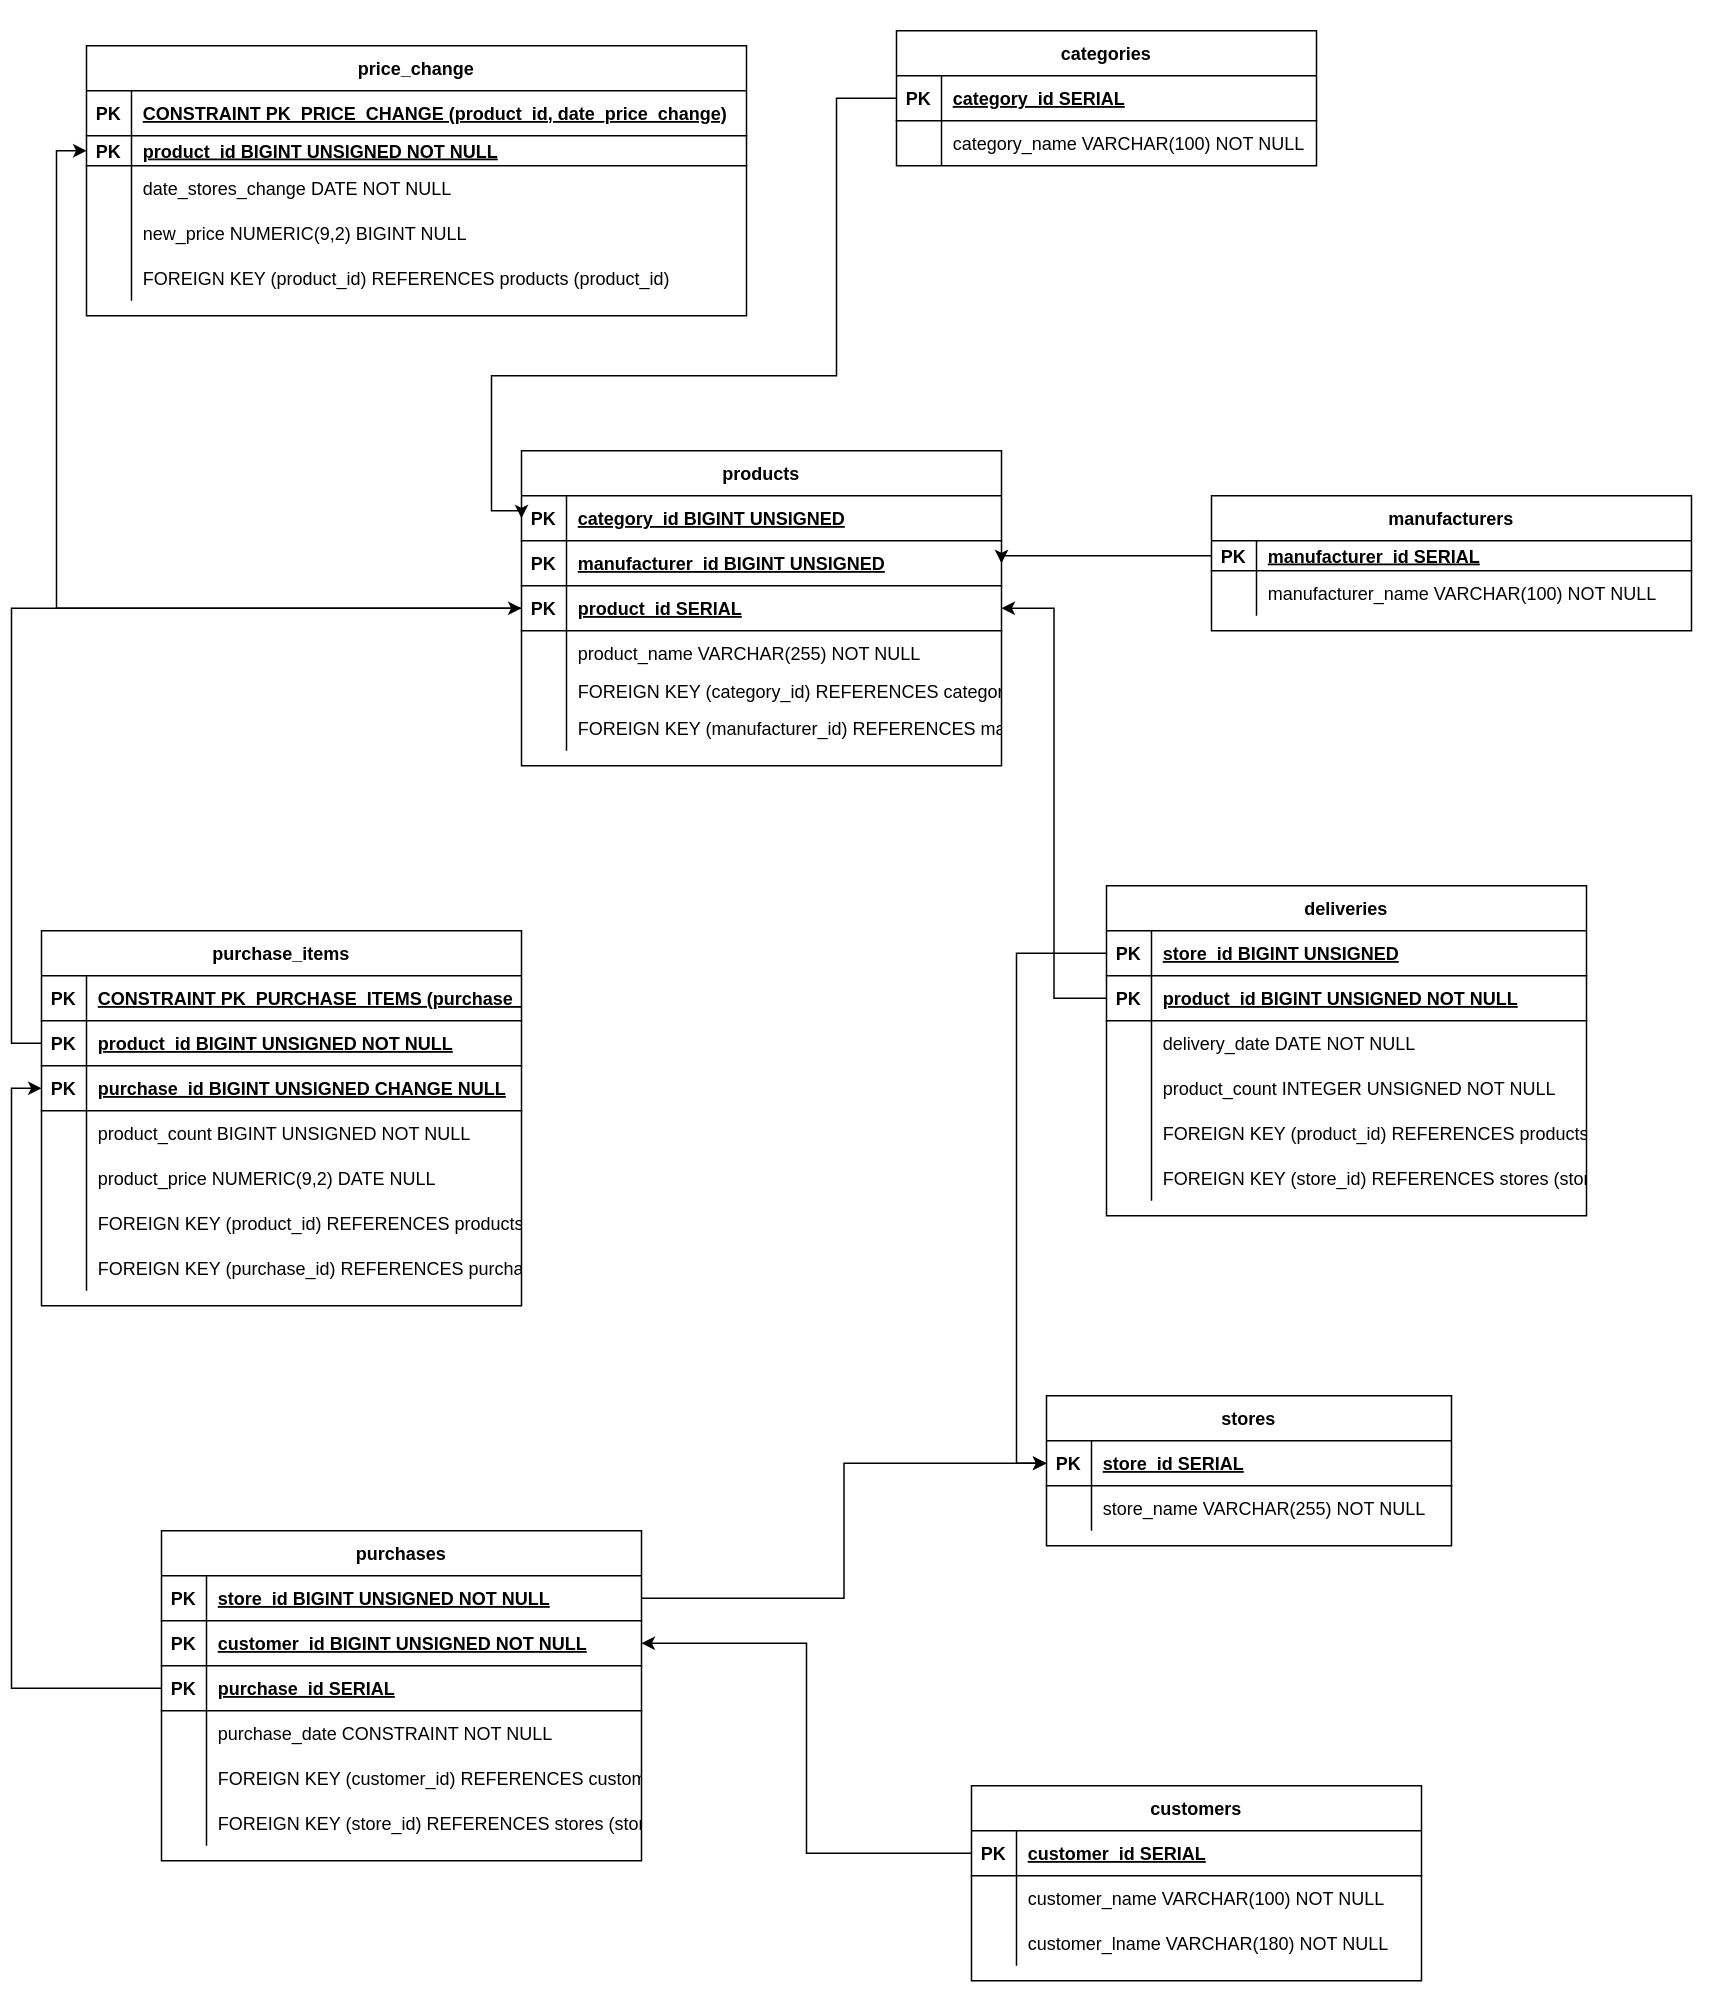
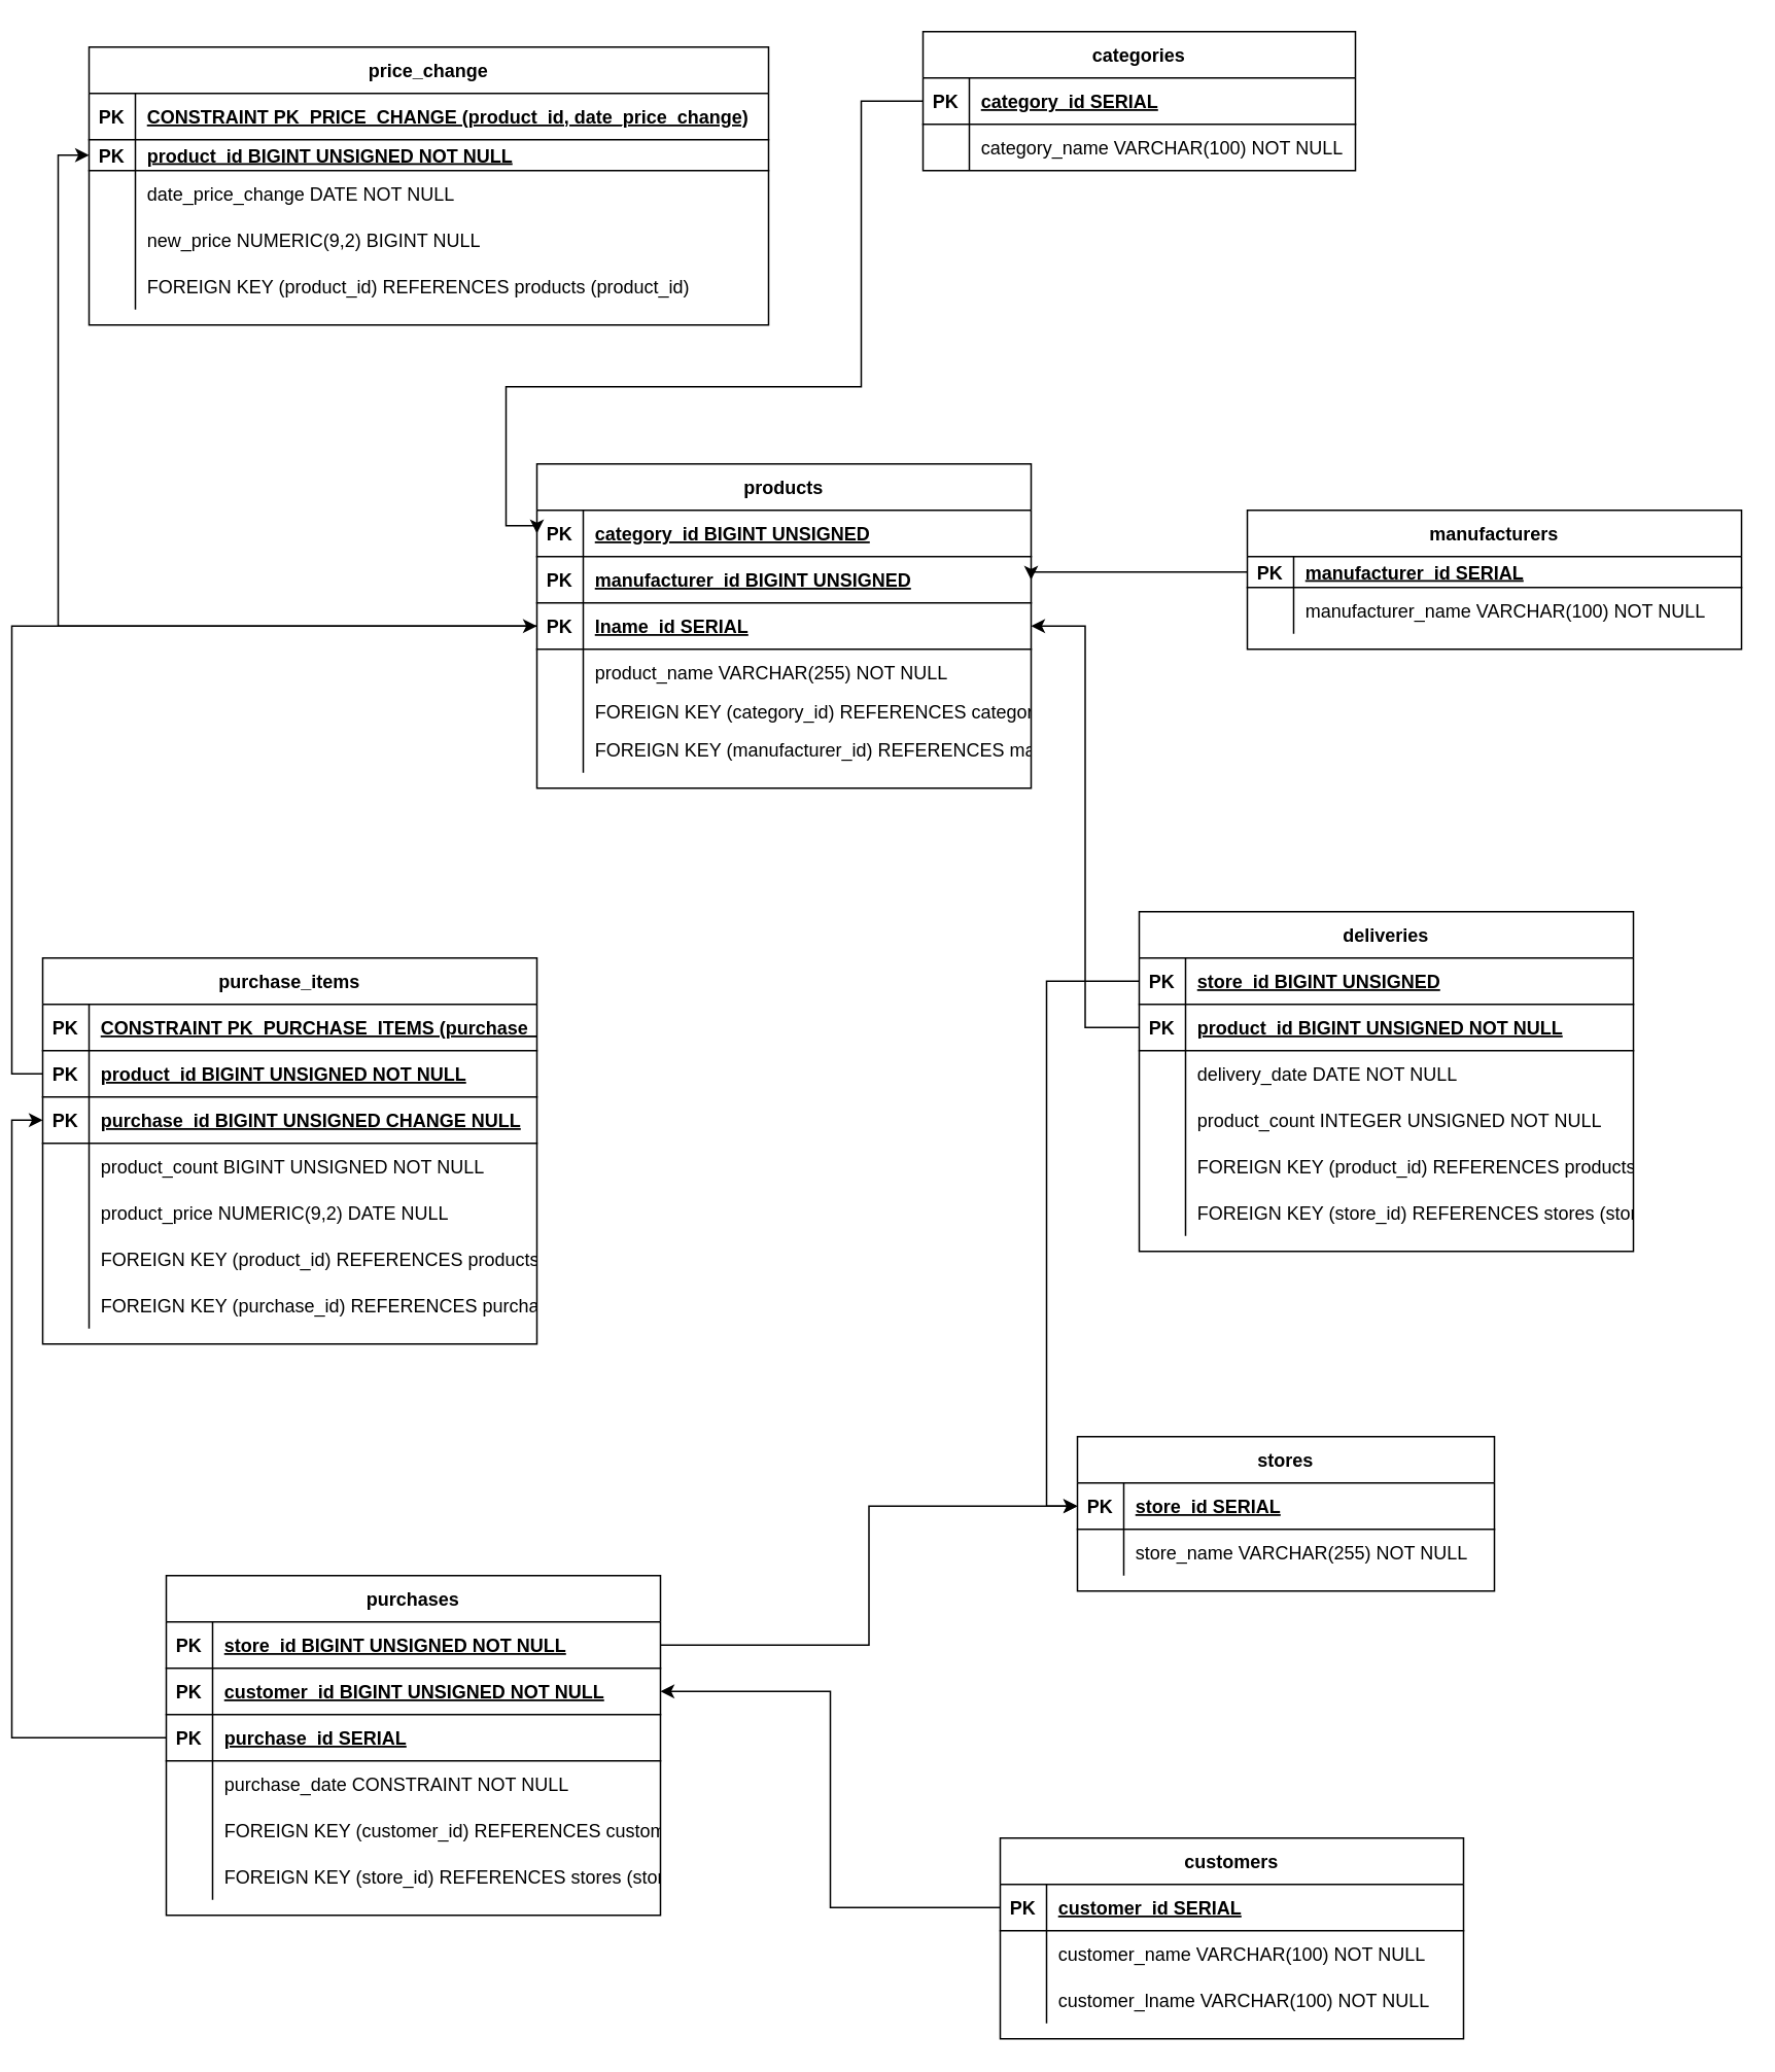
- <mxCell id="44" value="date_stores_change DATE NOT NULL" style="shape=partialRectangle;overflow=hidden;connectable=0;fillColor=none;align=left;top=0;left=0;bottom=0;right=0;spacingLeft=6;" vertex="1" parent="42"><mxGeometry x="30" width="410" height="30" as="geometry"><mxRectangle width="410" height="30" as="alternateBounds" /></mxGeometry></mxCell>
+ <mxCell id="44" value="date_price_change DATE NOT NULL" style="shape=partialRectangle;overflow=hidden;connectable=0;fillColor=none;align=left;top=0;left=0;bottom=0;right=0;spacingLeft=6;" vertex="1" parent="42"><mxGeometry x="30" width="410" height="30" as="geometry"><mxRectangle width="410" height="30" as="alternateBounds" /></mxGeometry></mxCell>
- <mxCell id="25" value="product_id SERIAL " style="shape=partialRectangle;overflow=hidden;connectable=0;fillColor=none;align=left;top=0;left=0;bottom=0;right=0;spacingLeft=6;fontStyle=5;" vertex="1" parent="23"><mxGeometry x="30" width="290" height="30" as="geometry"><mxRectangle width="290" height="30" as="alternateBounds" /></mxGeometry></mxCell>
+ <mxCell id="25" value="lname_id SERIAL " style="shape=partialRectangle;overflow=hidden;connectable=0;fillColor=none;align=left;top=0;left=0;bottom=0;right=0;spacingLeft=6;fontStyle=5;" vertex="1" parent="23"><mxGeometry x="30" width="290" height="30" as="geometry"><mxRectangle width="290" height="30" as="alternateBounds" /></mxGeometry></mxCell>
- <mxCell id="86" value="customer_lname VARCHAR(180) NOT NULL" style="shape=partialRectangle;overflow=hidden;connectable=0;fillColor=none;align=left;top=0;left=0;bottom=0;right=0;spacingLeft=6;" vertex="1" parent="84"><mxGeometry x="30" width="270" height="30" as="geometry"><mxRectangle width="270" height="30" as="alternateBounds" /></mxGeometry></mxCell>
+ <mxCell id="86" value="customer_lname VARCHAR(100) NOT NULL" style="shape=partialRectangle;overflow=hidden;connectable=0;fillColor=none;align=left;top=0;left=0;bottom=0;right=0;spacingLeft=6;" vertex="1" parent="84"><mxGeometry x="30" width="270" height="30" as="geometry"><mxRectangle width="270" height="30" as="alternateBounds" /></mxGeometry></mxCell>
